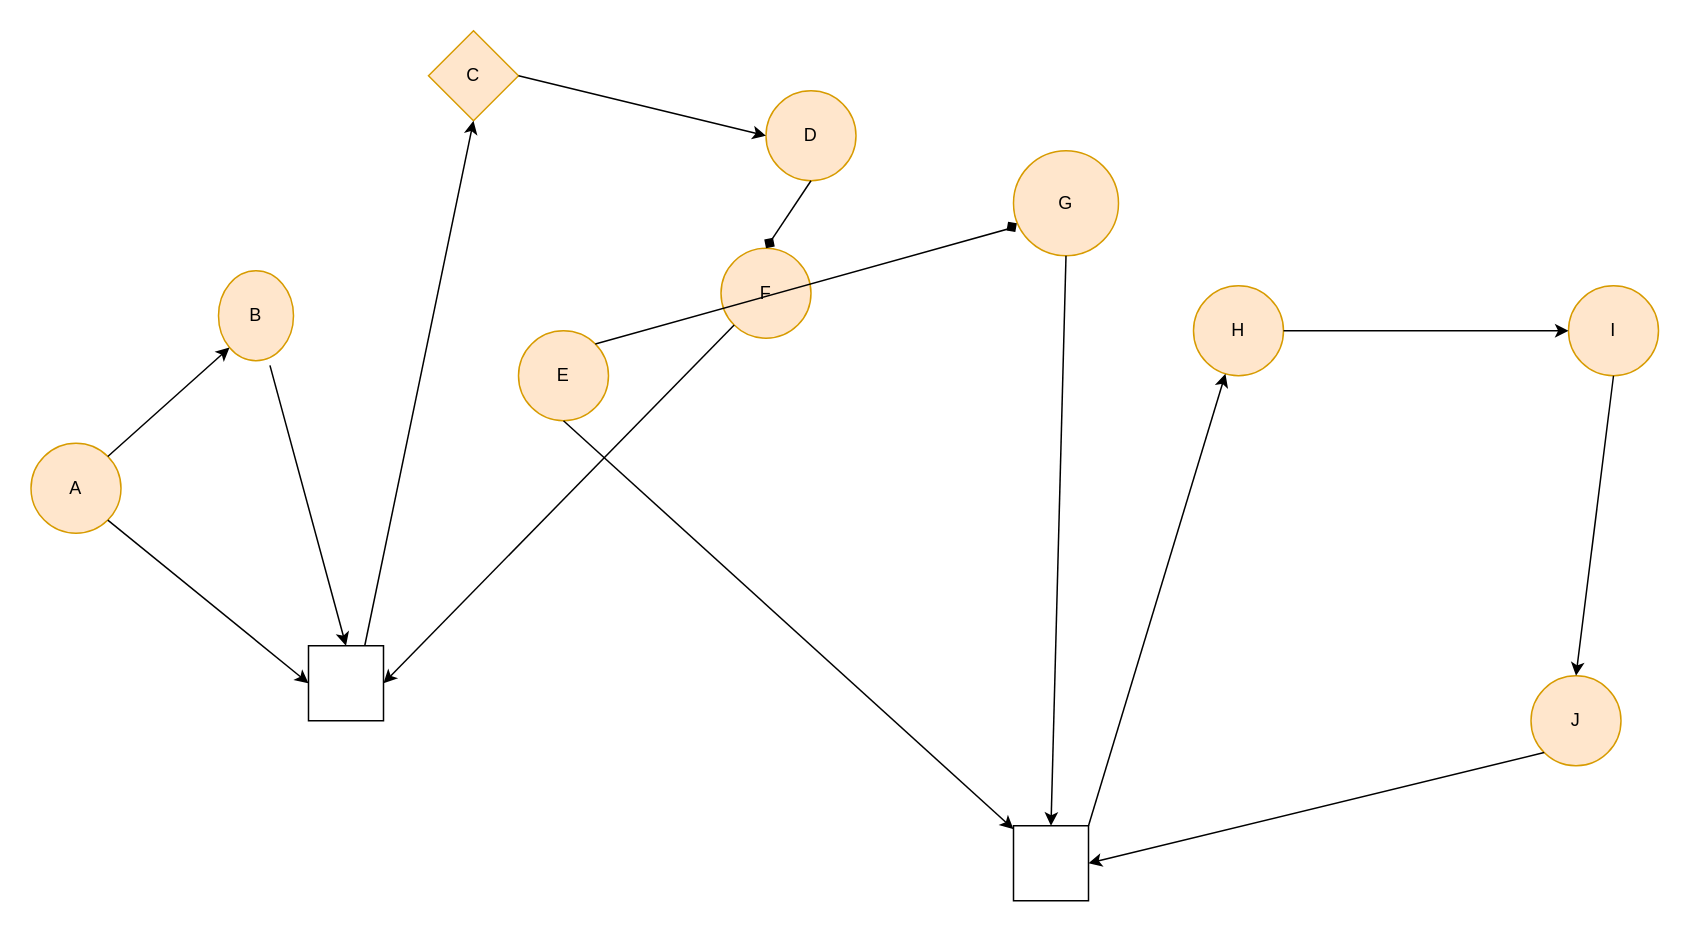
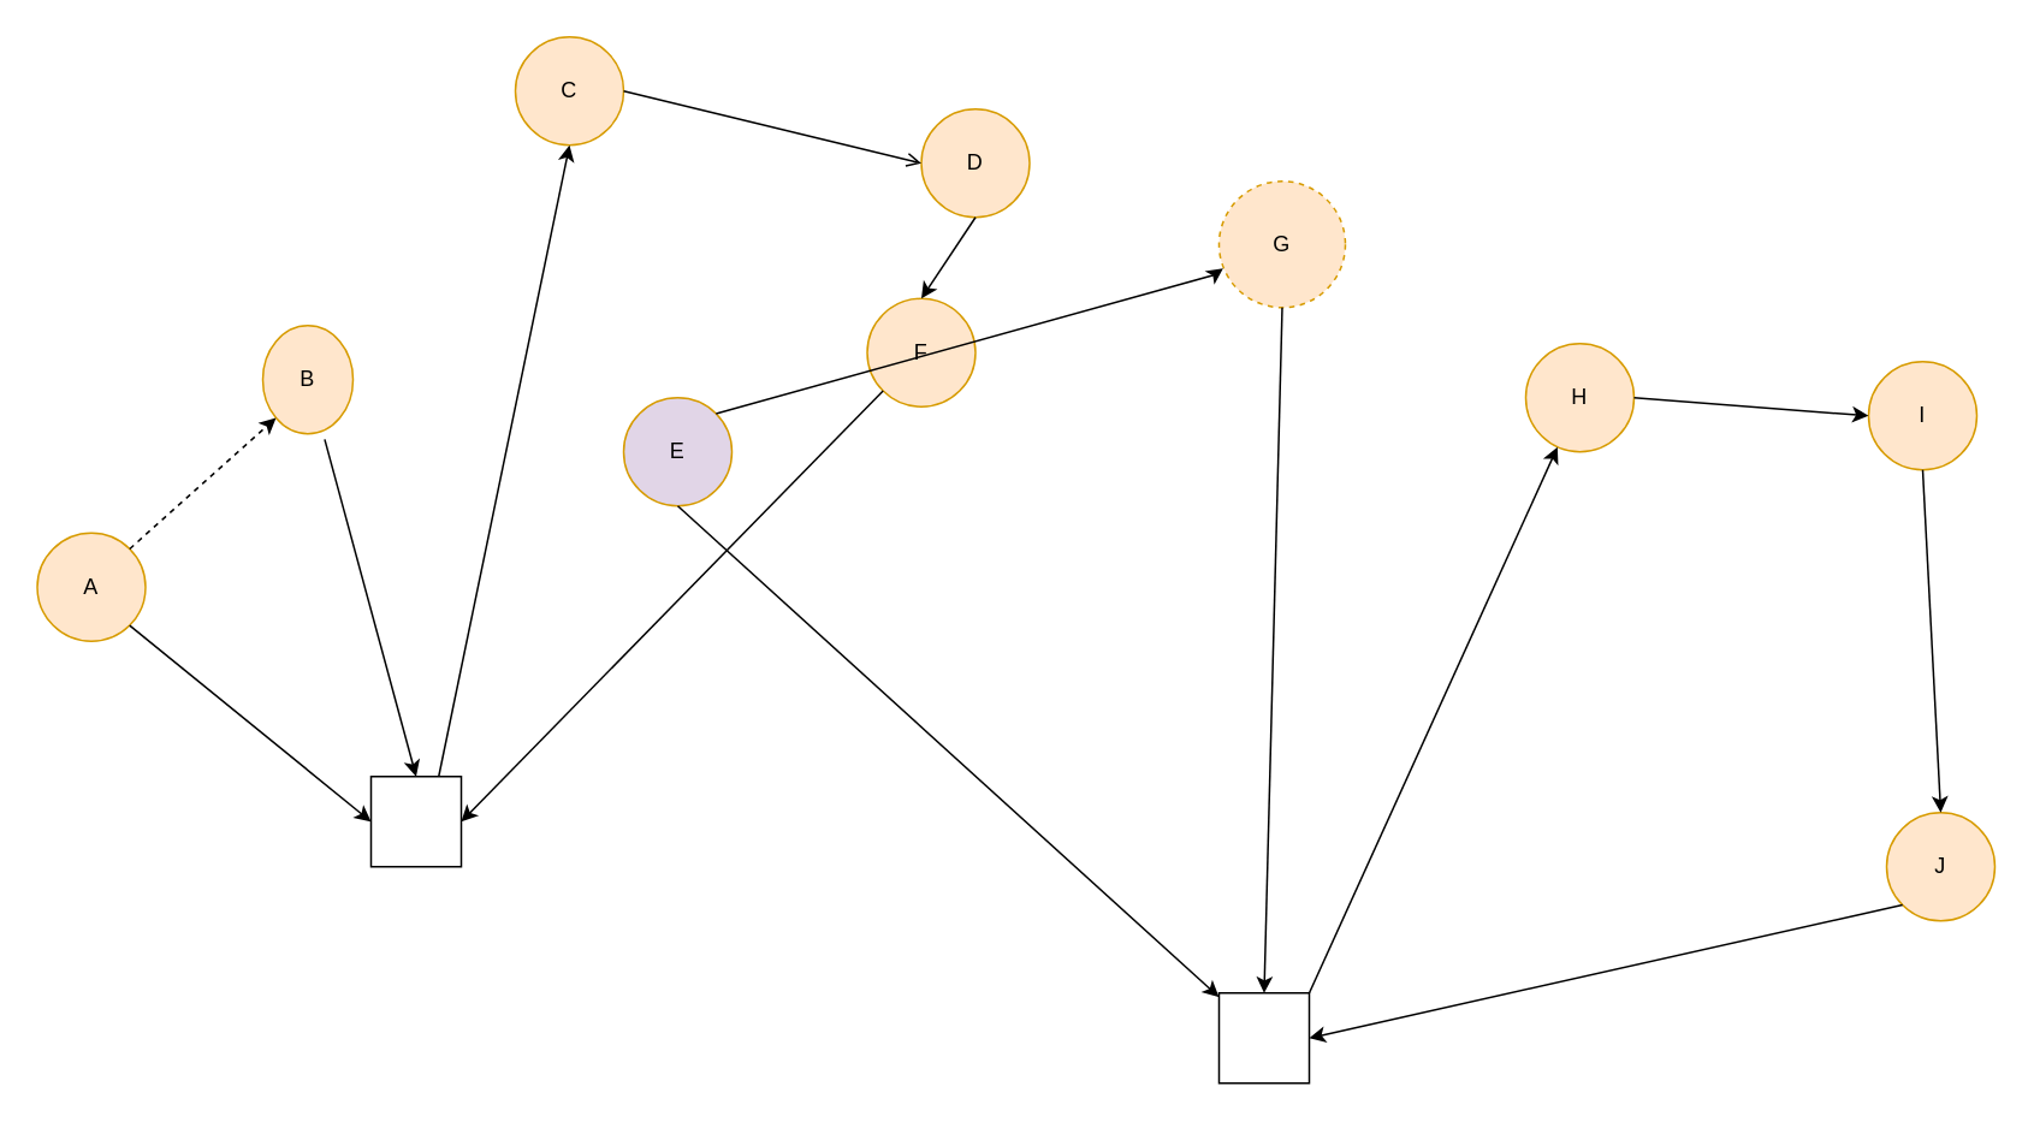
- <mxCell id="5" value="C" style="rhombus;whiteSpace=wrap;html=1;aspect=fixed;fillColor=#ffe6cc;strokeColor=#d79b00;" vertex="1" parent="1"><mxGeometry x="285" y="20" width="60" height="60" as="geometry" /></mxCell>
+ <mxCell id="5" value="C" style="ellipse;whiteSpace=wrap;html=1;aspect=fixed;fillColor=#ffe6cc;strokeColor=#d79b00;" vertex="1" parent="1"><mxGeometry x="285" y="20" width="60" height="60" as="geometry" /></mxCell>
- <mxCell id="17" value="" style="endArrow=classic;html=1;rounded=0;entryX=0;entryY=0.5;entryDx=0;entryDy=0;exitX=1;exitY=0.5;exitDx=0;exitDy=0;" edge="1" parent="1" source="5" target="3"><mxGeometry width="50" height="50" relative="1" as="geometry"><mxPoint x="372" y="129" as="sourcePoint" /><mxPoint x="480" y="51" as="targetPoint" /></mxGeometry></mxCell>
+ <mxCell id="17" value="" style="endArrow=open;html=1;rounded=0;entryX=0;entryY=0.5;entryDx=0;entryDy=0;exitX=1;exitY=0.5;exitDx=0;exitDy=0;" edge="1" parent="1" source="5" target="3"><mxGeometry width="50" height="50" relative="1" as="geometry"><mxPoint x="372" y="129" as="sourcePoint" /><mxPoint x="480" y="51" as="targetPoint" /></mxGeometry></mxCell>
- <mxCell id="4" value="G" style="ellipse;whiteSpace=wrap;html=1;aspect=fixed;fillColor=#ffe6cc;strokeColor=#d79b00;" vertex="1" parent="1"><mxGeometry x="675" y="100" width="70" height="70" as="geometry" /></mxCell>
+ <mxCell id="4" value="G" style="ellipse;whiteSpace=wrap;html=1;aspect=fixed;fillColor=#ffe6cc;strokeColor=#d79b00;dashed=1;" vertex="1" parent="1"><mxGeometry x="675" y="100" width="70" height="70" as="geometry" /></mxCell>
- <mxCell id="21" value="" style="endArrow=diamond;html=1;rounded=0;entryX=0.032;entryY=0.69;entryDx=0;entryDy=0;exitX=1;exitY=0;exitDx=0;exitDy=0;entryPerimeter=0;" edge="1" parent="1" source="10" target="4"><mxGeometry width="50" height="50" relative="1" as="geometry"><mxPoint x="570" y="240" as="sourcePoint" /><mxPoint x="678" y="162" as="targetPoint" /><Array as="points"><mxPoint x="672" y="152" /></Array></mxGeometry></mxCell>
+ <mxCell id="21" value="" style="endArrow=classic;html=1;rounded=0;entryX=0.032;entryY=0.69;entryDx=0;entryDy=0;exitX=1;exitY=0;exitDx=0;exitDy=0;entryPerimeter=0;" edge="1" parent="1" source="10" target="4"><mxGeometry width="50" height="50" relative="1" as="geometry"><mxPoint x="570" y="240" as="sourcePoint" /><mxPoint x="678" y="162" as="targetPoint" /><Array as="points"><mxPoint x="672" y="152" /></Array></mxGeometry></mxCell>
- <mxCell id="18" value="" style="endArrow=diamond;html=1;rounded=0;entryX=0.5;entryY=0;entryDx=0;entryDy=0;exitX=0.5;exitY=1;exitDx=0;exitDy=0;" edge="1" parent="1" source="3" target="9"><mxGeometry width="50" height="50" relative="1" as="geometry"><mxPoint x="415" y="240" as="sourcePoint" /><mxPoint x="523" y="162" as="targetPoint" /></mxGeometry></mxCell>
+ <mxCell id="18" value="" style="endArrow=classic;html=1;rounded=0;entryX=0.5;entryY=0;entryDx=0;entryDy=0;exitX=0.5;exitY=1;exitDx=0;exitDy=0;" edge="1" parent="1" source="3" target="9"><mxGeometry width="50" height="50" relative="1" as="geometry"><mxPoint x="415" y="240" as="sourcePoint" /><mxPoint x="523" y="162" as="targetPoint" /></mxGeometry></mxCell>
- <mxCell id="2" value="H" style="ellipse;whiteSpace=wrap;html=1;aspect=fixed;fillColor=#ffe6cc;strokeColor=#d79b00;" vertex="1" parent="1"><mxGeometry x="795" y="190" width="60" height="60" as="geometry" /></mxCell>
+ <mxCell id="2" value="H" style="ellipse;whiteSpace=wrap;html=1;aspect=fixed;fillColor=#ffe6cc;strokeColor=#d79b00;" vertex="1" parent="1"><mxGeometry x="845" y="190" width="60" height="60" as="geometry" /></mxCell>
- <mxCell id="8" value="I" style="ellipse;whiteSpace=wrap;html=1;aspect=fixed;fillColor=#ffe6cc;strokeColor=#d79b00;" vertex="1" parent="1"><mxGeometry x="1045" y="190" width="60" height="60" as="geometry" /></mxCell>
+ <mxCell id="8" value="I" style="ellipse;whiteSpace=wrap;html=1;aspect=fixed;fillColor=#ffe6cc;strokeColor=#d79b00;" vertex="1" parent="1"><mxGeometry x="1035" y="200" width="60" height="60" as="geometry" /></mxCell>
- <mxCell id="10" value="E" style="ellipse;whiteSpace=wrap;html=1;aspect=fixed;fillColor=#ffe6cc;strokeColor=#d79b00;" vertex="1" parent="1"><mxGeometry x="345" y="220" width="60" height="60" as="geometry" /></mxCell>
+ <mxCell id="10" value="E" style="ellipse;whiteSpace=wrap;html=1;aspect=fixed;fillColor=#e1d5e7;strokeColor=#d79b00;" vertex="1" parent="1"><mxGeometry x="345" y="220" width="60" height="60" as="geometry" /></mxCell>
- <mxCell id="13" value="" style="endArrow=classic;html=1;rounded=0;entryX=0;entryY=1;entryDx=0;entryDy=0;exitX=1;exitY=0;exitDx=0;exitDy=0;" edge="1" parent="1" source="6" target="7"><mxGeometry width="50" height="50" relative="1" as="geometry"><mxPoint x="85" y="285" as="sourcePoint" /><mxPoint x="135" y="235" as="targetPoint" /></mxGeometry></mxCell>
+ <mxCell id="13" value="" style="endArrow=classic;html=1;rounded=0;entryX=0;entryY=1;entryDx=0;entryDy=0;exitX=1;exitY=0;exitDx=0;exitDy=0;dashed=1;" edge="1" parent="1" source="6" target="7"><mxGeometry width="50" height="50" relative="1" as="geometry"><mxPoint x="85" y="285" as="sourcePoint" /><mxPoint x="135" y="235" as="targetPoint" /></mxGeometry></mxCell>
- <mxCell id="23" value="J" style="ellipse;whiteSpace=wrap;html=1;aspect=fixed;fillColor=#ffe6cc;strokeColor=#d79b00;" vertex="1" parent="1"><mxGeometry x="1020" y="450" width="60" height="60" as="geometry" /></mxCell>
+ <mxCell id="23" value="J" style="ellipse;whiteSpace=wrap;html=1;aspect=fixed;fillColor=#ffe6cc;strokeColor=#d79b00;" vertex="1" parent="1"><mxGeometry x="1045" y="450" width="60" height="60" as="geometry" /></mxCell>
